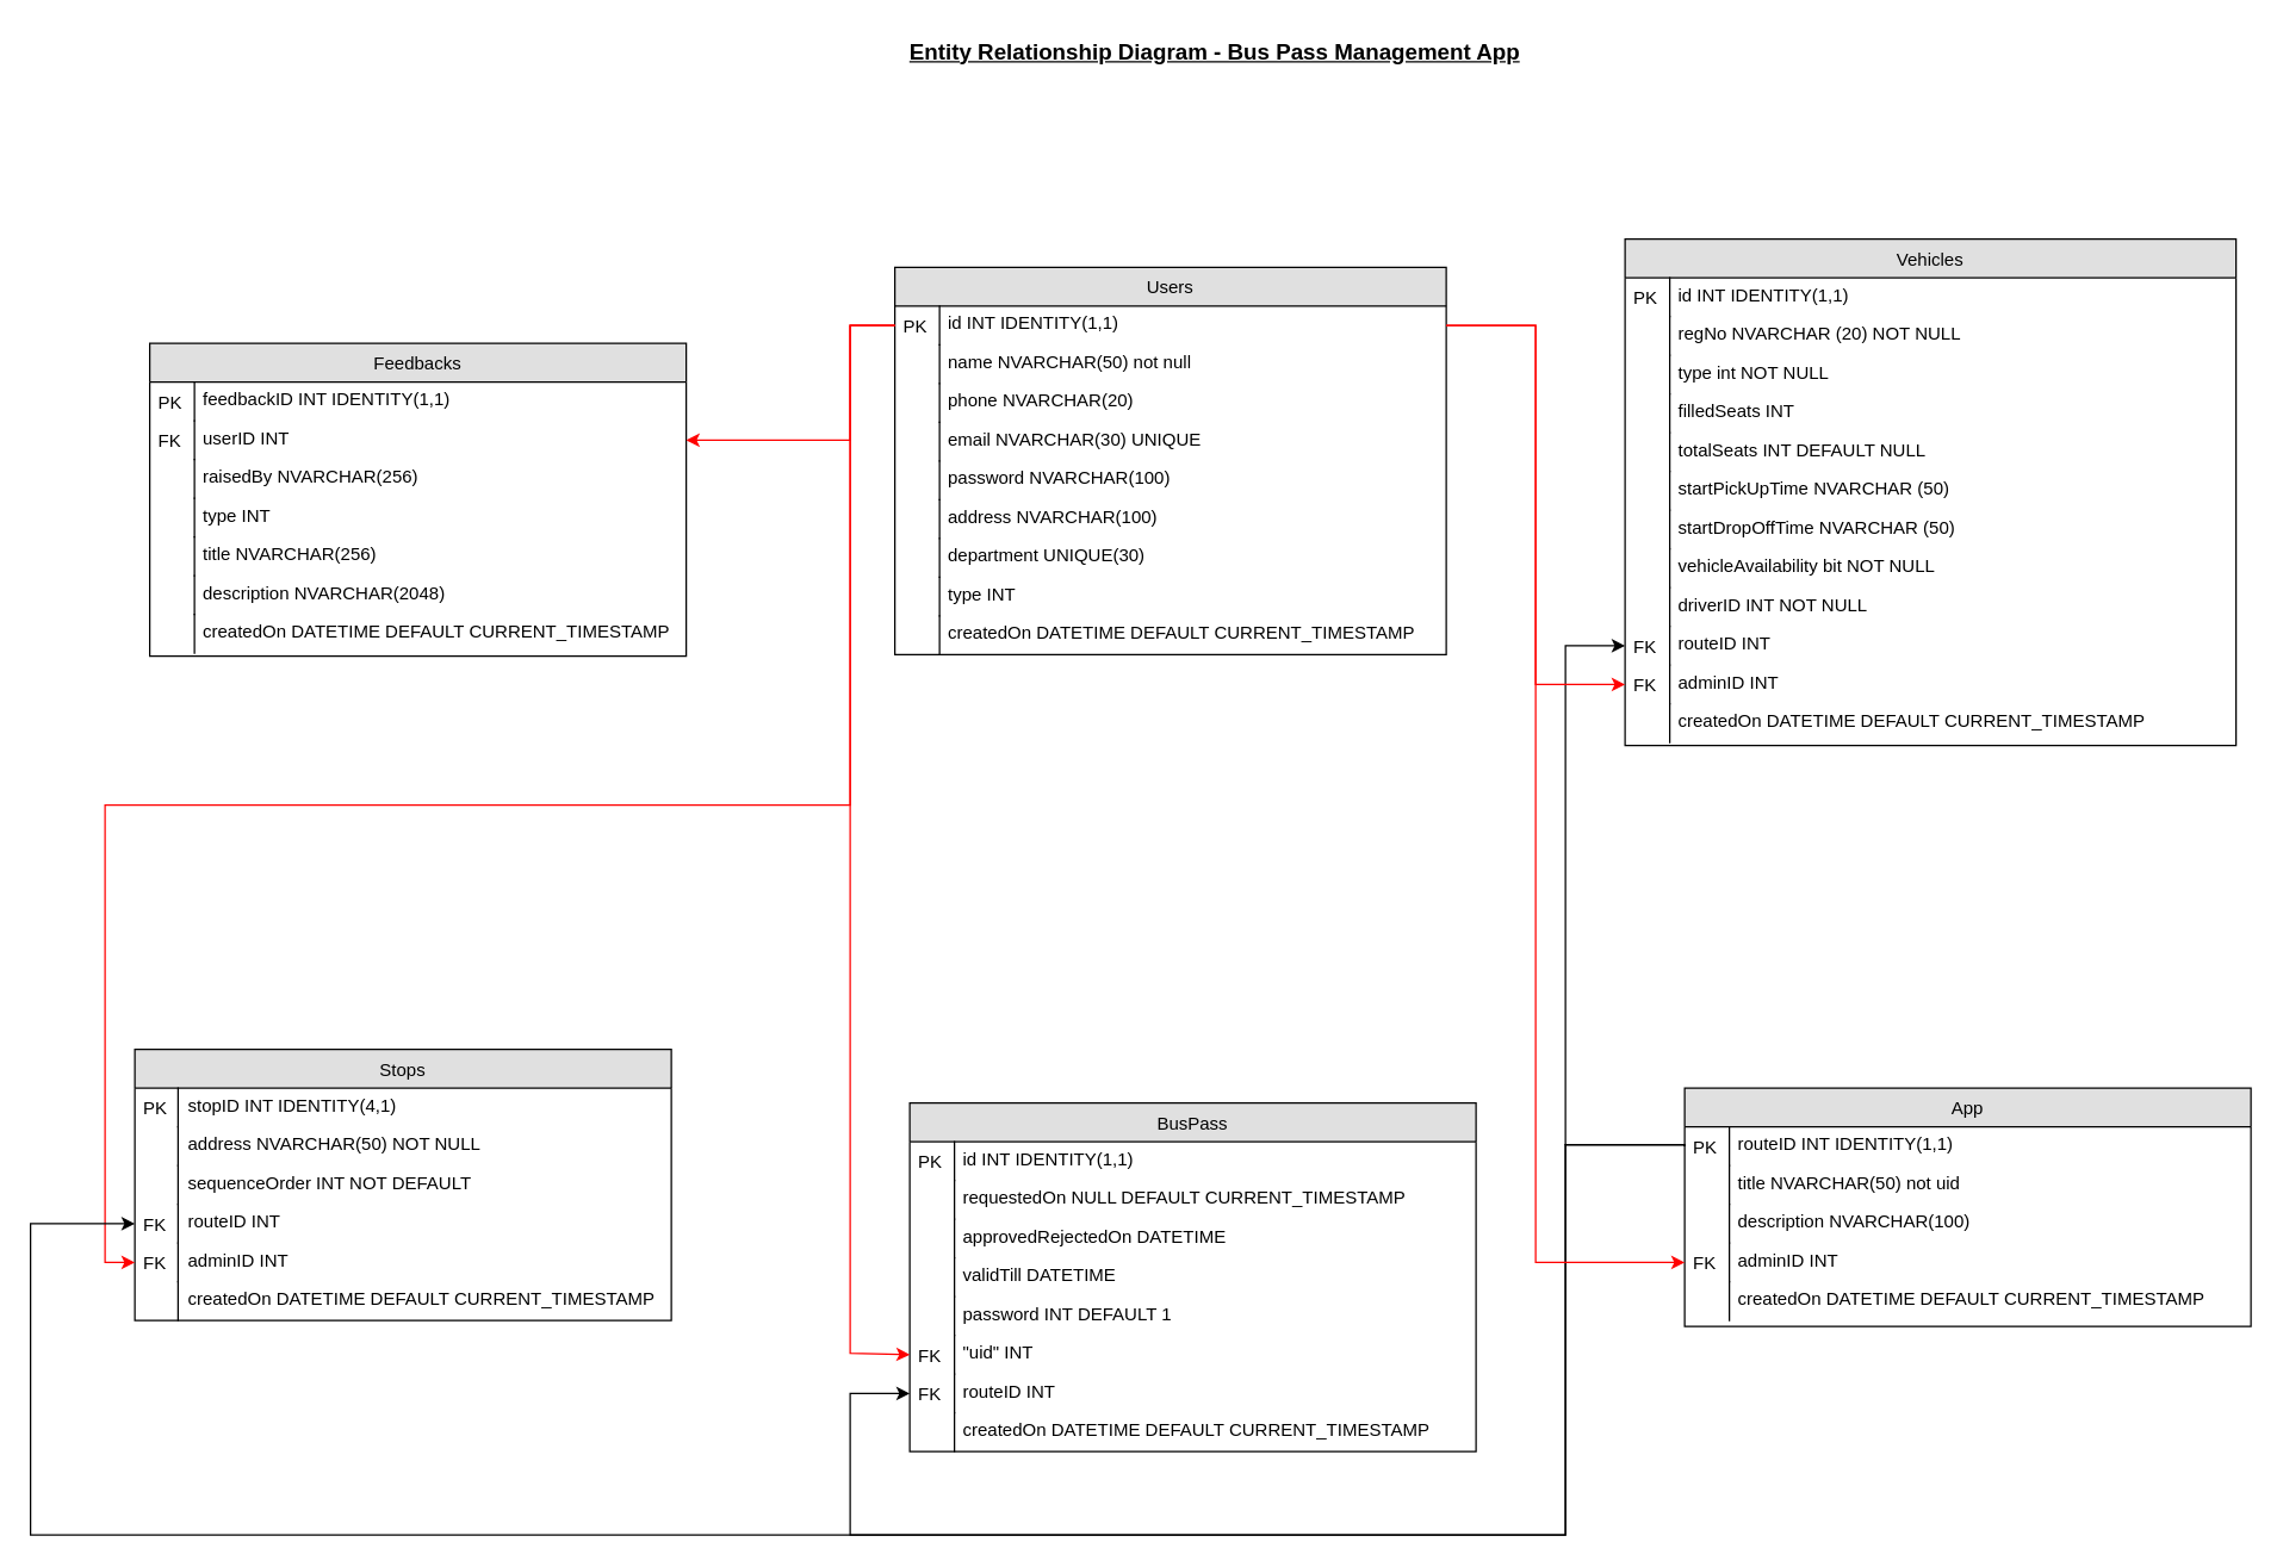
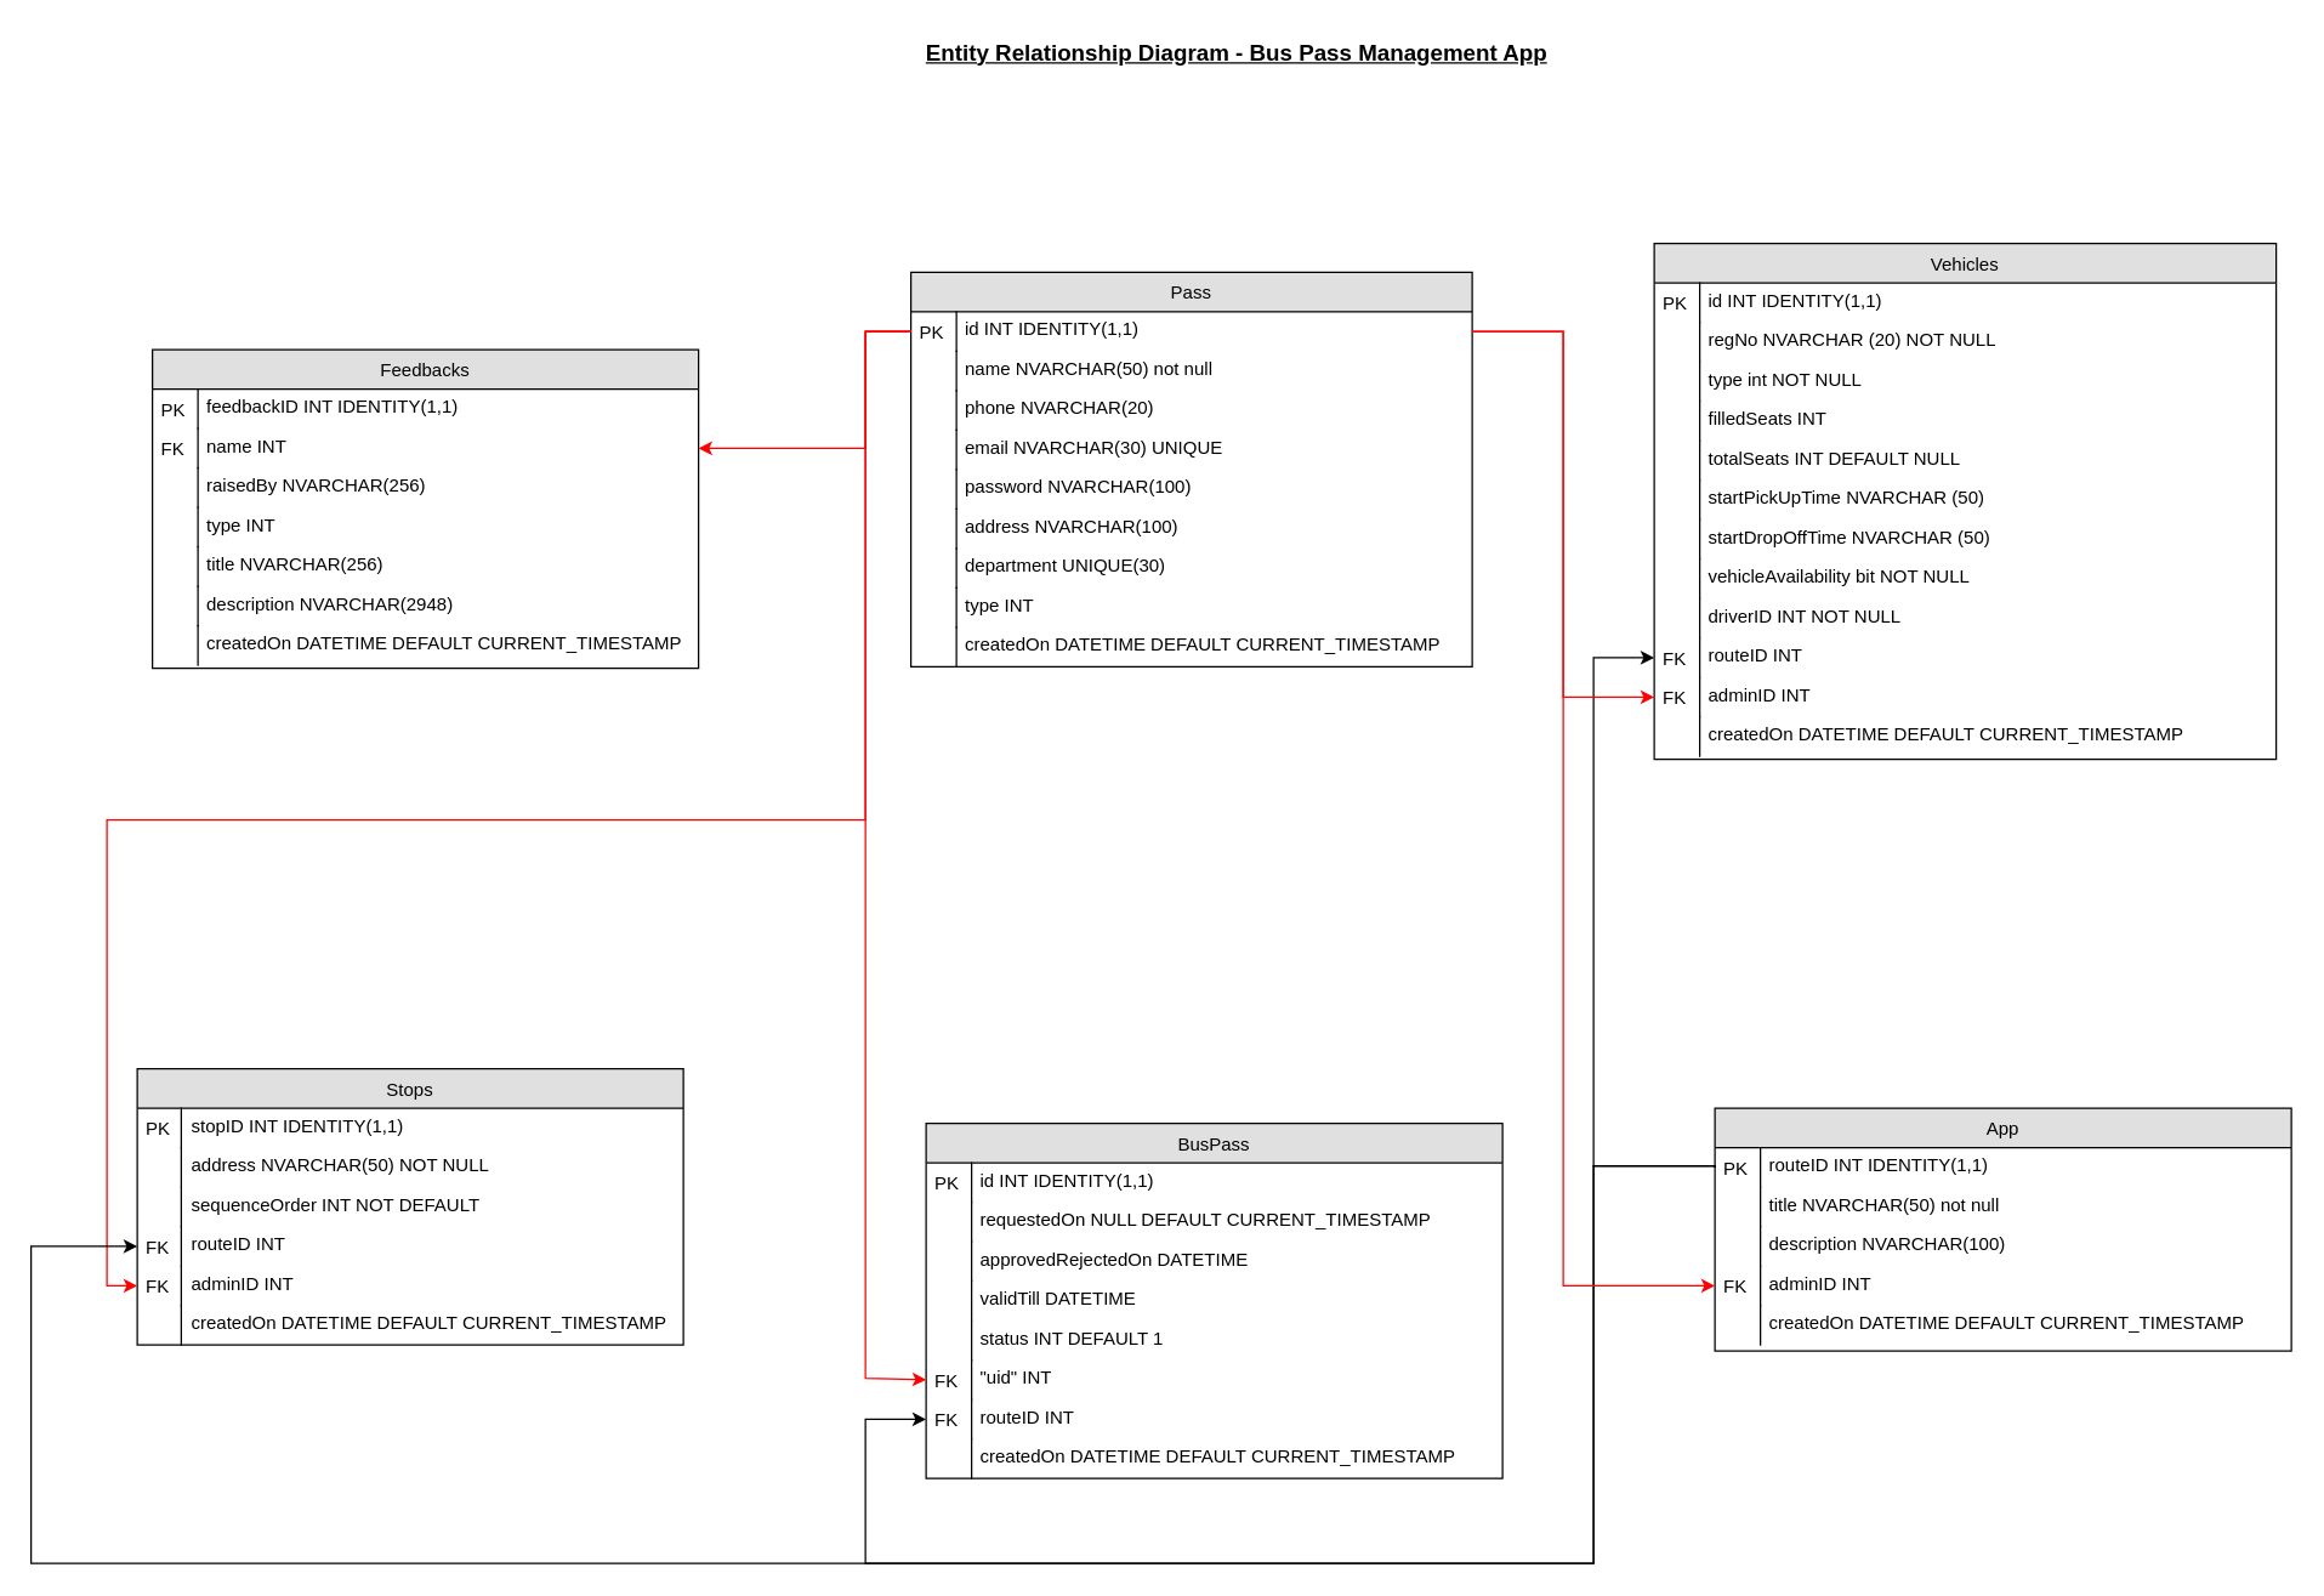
- <mxCell id="2" value="Users" style="swimlane;fontStyle=0;childLayout=stackLayout;horizontal=1;startSize=26;fillColor=#e0e0e0;horizontalStack=0;resizeParent=1;resizeLast=0;collapsible=1;marginBottom=0;swimlaneFillColor=#ffffff;align=center;" vertex="1" parent="1"><mxGeometry x="600" y="179" width="370" height="260" as="geometry" /></mxCell>
+ <mxCell id="2" value="Pass" style="swimlane;fontStyle=0;childLayout=stackLayout;horizontal=1;startSize=26;fillColor=#e0e0e0;horizontalStack=0;resizeParent=1;resizeLast=0;collapsible=1;marginBottom=0;swimlaneFillColor=#ffffff;align=center;" vertex="1" parent="1"><mxGeometry x="600" y="179" width="370" height="260" as="geometry" /></mxCell>
- <mxCell id="90" value="userID INT" style="shape=partialRectangle;top=0;left=0;right=0;bottom=0;align=left;verticalAlign=top;spacingTop=-2;fillColor=none;spacingLeft=34;spacingRight=4;overflow=hidden;rotatable=0;points=[[0,0.5],[1,0.5]];portConstraint=eastwest;dropTarget=0;" vertex="1" parent="87"><mxGeometry y="52" width="360" height="26" as="geometry" /></mxCell>
+ <mxCell id="90" value="name INT" style="shape=partialRectangle;top=0;left=0;right=0;bottom=0;align=left;verticalAlign=top;spacingTop=-2;fillColor=none;spacingLeft=34;spacingRight=4;overflow=hidden;rotatable=0;points=[[0,0.5],[1,0.5]];portConstraint=eastwest;dropTarget=0;" vertex="1" parent="87"><mxGeometry y="52" width="360" height="26" as="geometry" /></mxCell>
- <mxCell id="98" value="description NVARCHAR(2048)" style="shape=partialRectangle;top=0;left=0;right=0;bottom=0;align=left;verticalAlign=top;spacingTop=-2;fillColor=none;spacingLeft=34;spacingRight=4;overflow=hidden;rotatable=0;points=[[0,0.5],[1,0.5]];portConstraint=eastwest;dropTarget=0;" vertex="1" parent="87"><mxGeometry y="156" width="360" height="26" as="geometry" /></mxCell>
+ <mxCell id="98" value="description NVARCHAR(2948)" style="shape=partialRectangle;top=0;left=0;right=0;bottom=0;align=left;verticalAlign=top;spacingTop=-2;fillColor=none;spacingLeft=34;spacingRight=4;overflow=hidden;rotatable=0;points=[[0,0.5],[1,0.5]];portConstraint=eastwest;dropTarget=0;" vertex="1" parent="87"><mxGeometry y="156" width="360" height="26" as="geometry" /></mxCell>
- <mxCell id="33" value="stopID INT IDENTITY(4,1)" style="shape=partialRectangle;top=0;left=0;right=0;bottom=0;align=left;verticalAlign=top;spacingTop=-2;fillColor=none;spacingLeft=34;spacingRight=4;overflow=hidden;rotatable=0;points=[[0,0.5],[1,0.5]];portConstraint=eastwest;dropTarget=0;" vertex="1" parent="32"><mxGeometry y="26" width="360" height="26" as="geometry" /></mxCell>
+ <mxCell id="33" value="stopID INT IDENTITY(1,1)" style="shape=partialRectangle;top=0;left=0;right=0;bottom=0;align=left;verticalAlign=top;spacingTop=-2;fillColor=none;spacingLeft=34;spacingRight=4;overflow=hidden;rotatable=0;points=[[0,0.5],[1,0.5]];portConstraint=eastwest;dropTarget=0;" vertex="1" parent="32"><mxGeometry y="26" width="360" height="26" as="geometry" /></mxCell>
- <mxCell id="24" value="title NVARCHAR(50) not uid" style="shape=partialRectangle;top=0;left=0;right=0;bottom=0;align=left;verticalAlign=top;spacingTop=-2;fillColor=none;spacingLeft=34;spacingRight=4;overflow=hidden;rotatable=0;points=[[0,0.5],[1,0.5]];portConstraint=eastwest;dropTarget=0;" vertex="1" parent="21"><mxGeometry y="52" width="380" height="26" as="geometry" /></mxCell>
+ <mxCell id="24" value="title NVARCHAR(50) not null" style="shape=partialRectangle;top=0;left=0;right=0;bottom=0;align=left;verticalAlign=top;spacingTop=-2;fillColor=none;spacingLeft=34;spacingRight=4;overflow=hidden;rotatable=0;points=[[0,0.5],[1,0.5]];portConstraint=eastwest;dropTarget=0;" vertex="1" parent="21"><mxGeometry y="52" width="380" height="26" as="geometry" /></mxCell>
- <mxCell id="79" value="password INT DEFAULT 1" style="shape=partialRectangle;top=0;left=0;right=0;bottom=0;align=left;verticalAlign=top;spacingTop=-2;fillColor=none;spacingLeft=34;spacingRight=4;overflow=hidden;rotatable=0;points=[[0,0.5],[1,0.5]];portConstraint=eastwest;dropTarget=0;" vertex="1" parent="70"><mxGeometry y="130" width="380" height="26" as="geometry" /></mxCell>
+ <mxCell id="79" value="status INT DEFAULT 1" style="shape=partialRectangle;top=0;left=0;right=0;bottom=0;align=left;verticalAlign=top;spacingTop=-2;fillColor=none;spacingLeft=34;spacingRight=4;overflow=hidden;rotatable=0;points=[[0,0.5],[1,0.5]];portConstraint=eastwest;dropTarget=0;" vertex="1" parent="70"><mxGeometry y="130" width="380" height="26" as="geometry" /></mxCell>
